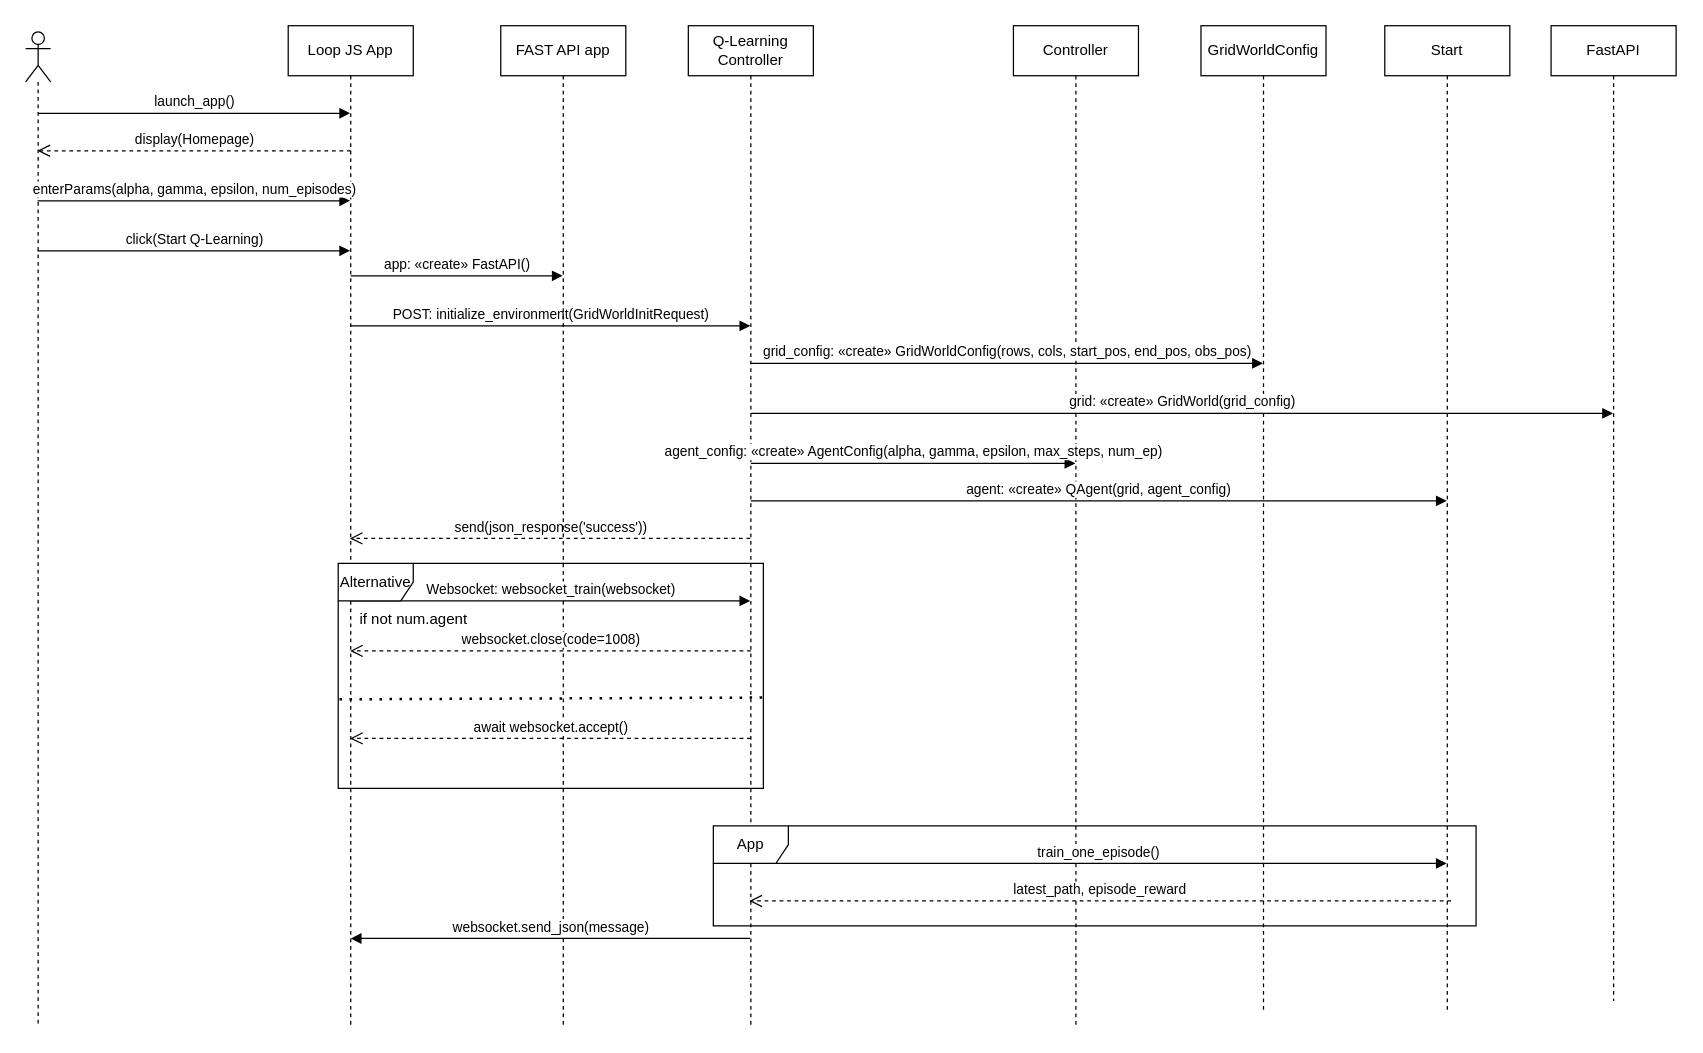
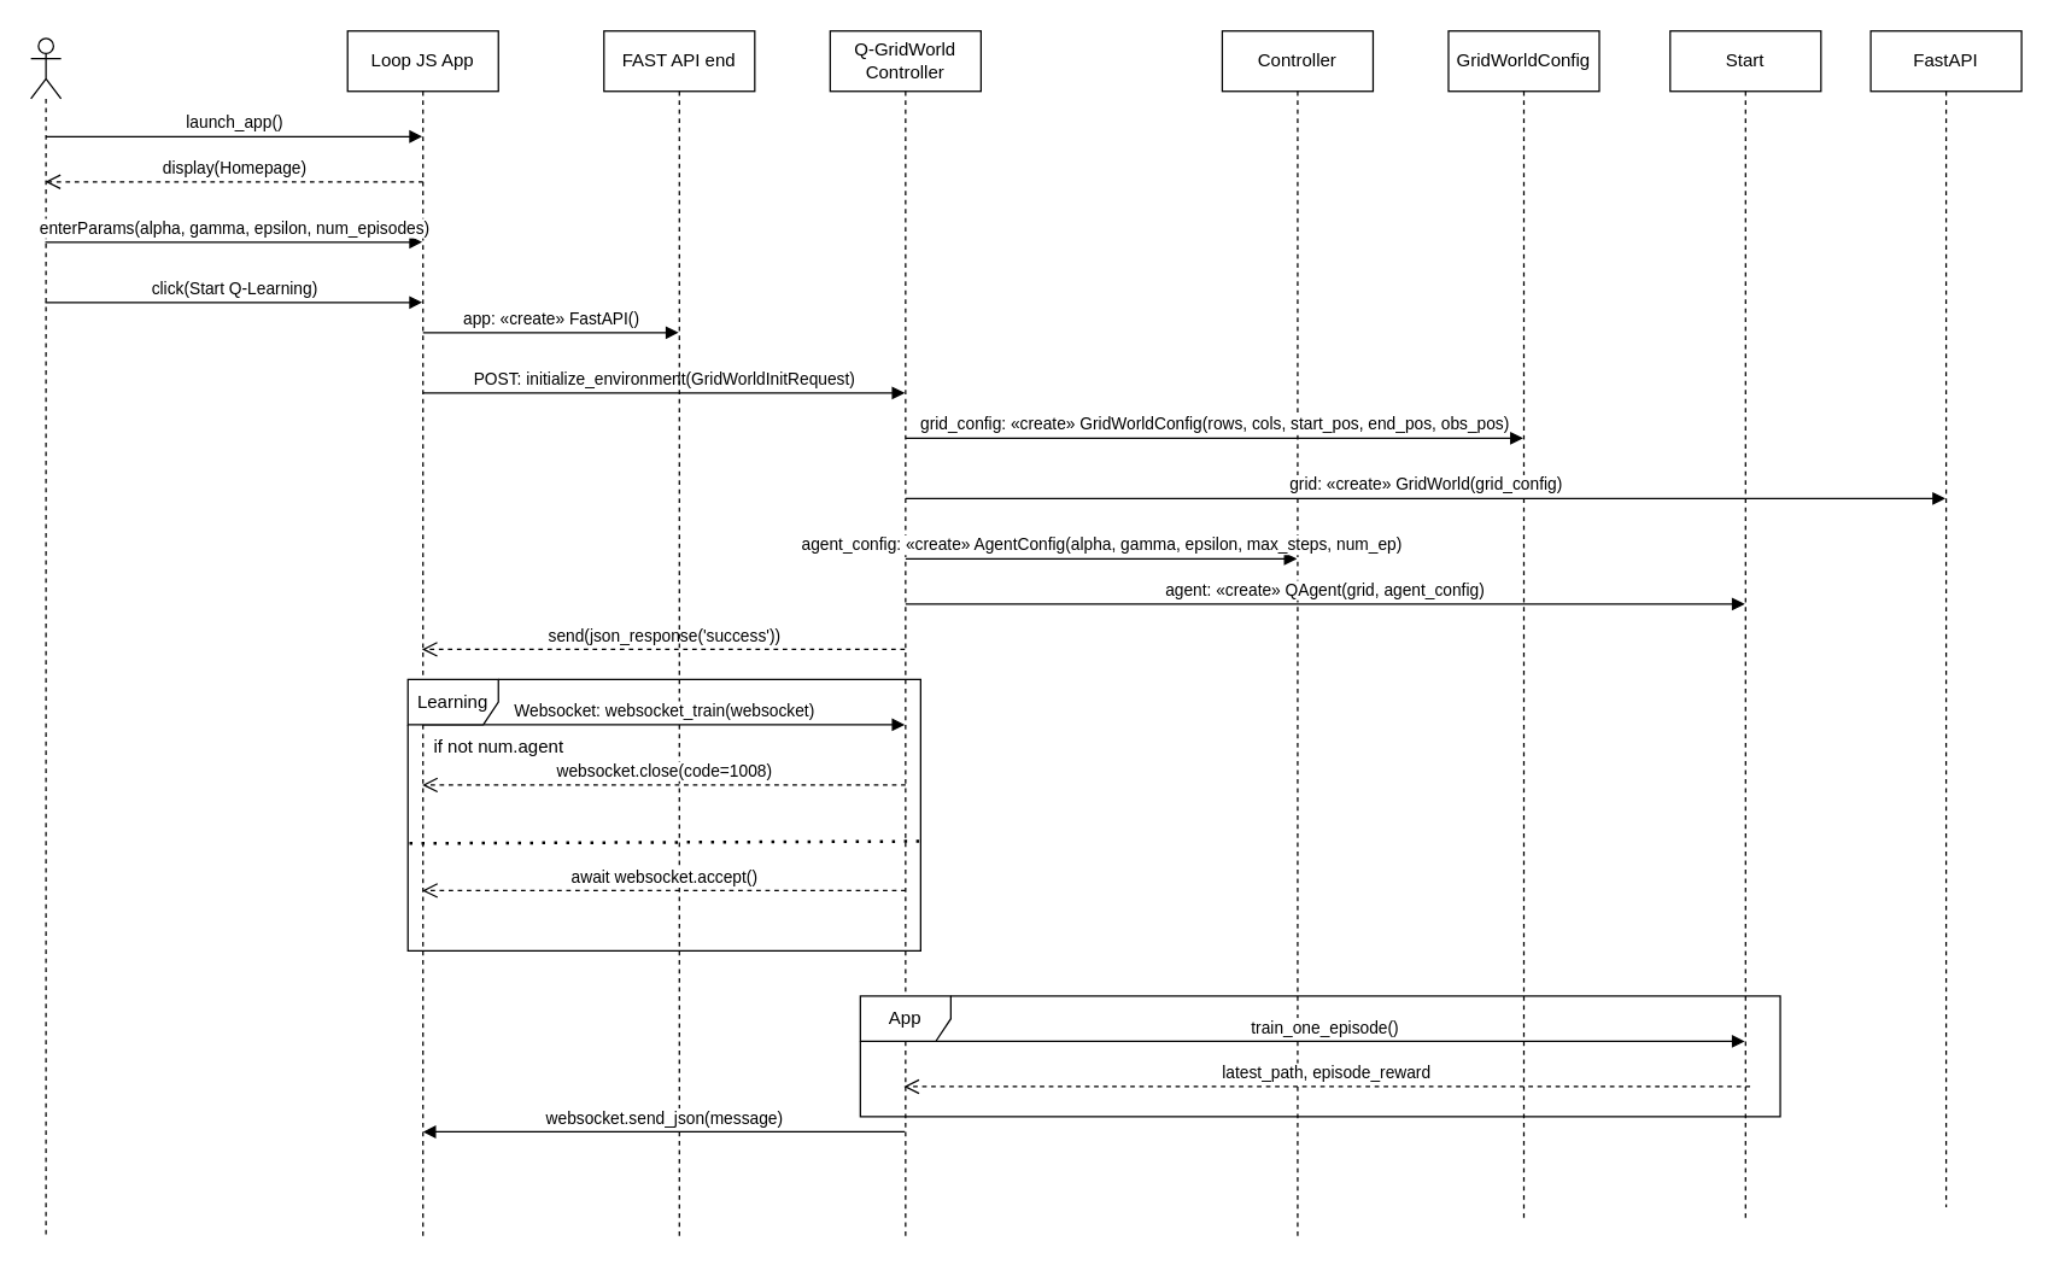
- <mxCell id="19" value="FAST API app" style="shape=umlLifeline;perimeter=lifelinePerimeter;whiteSpace=wrap;html=1;container=1;dropTarget=0;collapsible=0;recursiveResize=0;outlineConnect=0;portConstraint=eastwest;newEdgeStyle={&quot;curved&quot;:0,&quot;rounded&quot;:0};" vertex="1" parent="1"><mxGeometry x="400" y="20" width="100" height="800" as="geometry" /></mxCell>
+ <mxCell id="19" value="FAST API end" style="shape=umlLifeline;perimeter=lifelinePerimeter;whiteSpace=wrap;html=1;container=1;dropTarget=0;collapsible=0;recursiveResize=0;outlineConnect=0;portConstraint=eastwest;newEdgeStyle={&quot;curved&quot;:0,&quot;rounded&quot;:0};" vertex="1" parent="1"><mxGeometry x="400" y="20" width="100" height="800" as="geometry" /></mxCell>
- <mxCell id="4" value="Q-Learning Controller" style="shape=umlLifeline;perimeter=lifelinePerimeter;whiteSpace=wrap;html=1;container=1;dropTarget=0;collapsible=0;recursiveResize=0;outlineConnect=0;portConstraint=eastwest;newEdgeStyle={&quot;curved&quot;:0,&quot;rounded&quot;:0};" vertex="1" parent="1"><mxGeometry x="550" y="20" width="100" height="800" as="geometry" /></mxCell>
+ <mxCell id="4" value="Q-GridWorld Controller" style="shape=umlLifeline;perimeter=lifelinePerimeter;whiteSpace=wrap;html=1;container=1;dropTarget=0;collapsible=0;recursiveResize=0;outlineConnect=0;portConstraint=eastwest;newEdgeStyle={&quot;curved&quot;:0,&quot;rounded&quot;:0};" vertex="1" parent="1"><mxGeometry x="550" y="20" width="100" height="800" as="geometry" /></mxCell>
- <mxCell id="22" value="Alternative" style="shape=umlFrame;whiteSpace=wrap;html=1;pointerEvents=0;" vertex="1" parent="1"><mxGeometry x="270" y="450" width="340" height="180" as="geometry" /></mxCell>
+ <mxCell id="22" value="Learning" style="shape=umlFrame;whiteSpace=wrap;html=1;pointerEvents=0;" vertex="1" parent="1"><mxGeometry x="270" y="450" width="340" height="180" as="geometry" /></mxCell>
